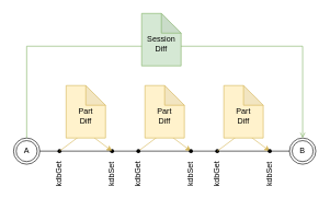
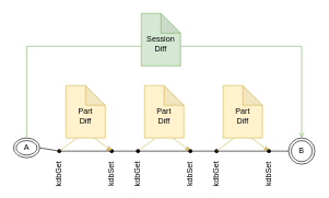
- <mxCell id="2" value="A" style="ellipse;shape=doubleEllipse;whiteSpace=wrap;html=1;aspect=fixed;" vertex="1" parent="1"><mxGeometry x="20" y="210" width="40" height="40" as="geometry" /></mxCell>
+ <mxCell id="2" value="A" style="ellipse;shape=doubleEllipse;whiteSpace=wrap;html=1;aspect=fixed;" vertex="1" parent="1"><mxGeometry x="20" y="210" width="40" height="30" as="geometry" /></mxCell>
